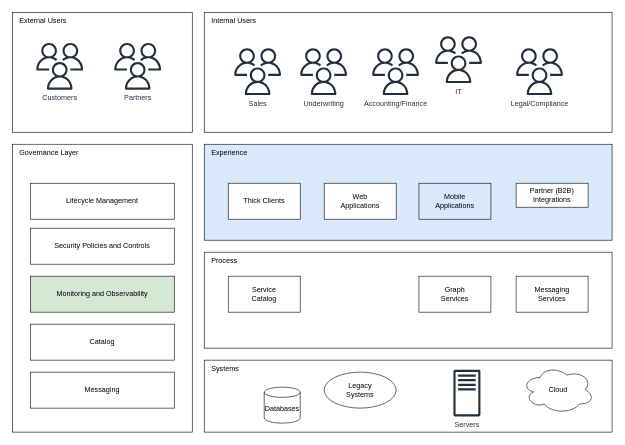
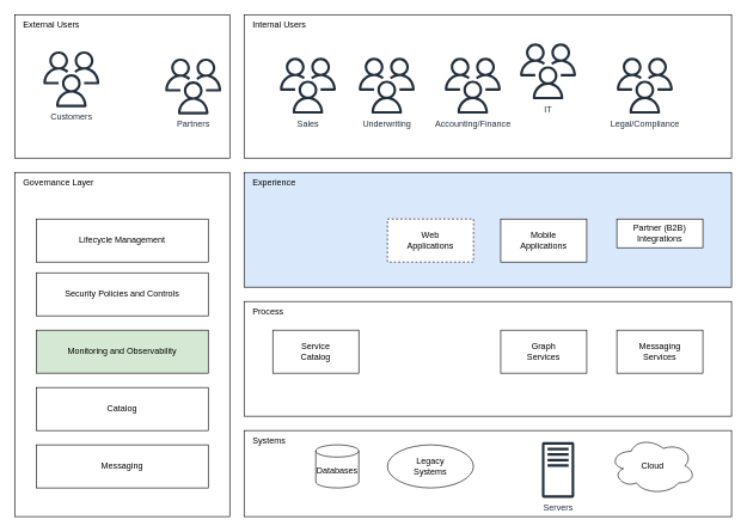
- <mxCell id="11" value="Partners" style="sketch=0;outlineConnect=0;fontColor=#232F3E;gradientColor=none;fillColor=#232F3D;strokeColor=none;dashed=0;verticalLabelPosition=bottom;verticalAlign=top;align=center;html=1;fontSize=12;fontStyle=0;aspect=fixed;pointerEvents=1;shape=mxgraph.aws4.users;strokeWidth=1;" vertex="1" parent="1"><mxGeometry x="190" y="71" width="78" height="78" as="geometry" /></mxCell>
+ <mxCell id="11" value="Partners" style="sketch=0;outlineConnect=0;fontColor=#232F3E;gradientColor=none;fillColor=#232F3D;strokeColor=none;dashed=0;verticalLabelPosition=bottom;verticalAlign=top;align=center;html=1;fontSize=12;fontStyle=0;aspect=fixed;pointerEvents=1;shape=mxgraph.aws4.users;strokeWidth=1;" vertex="1" parent="1"><mxGeometry x="230" y="81" width="78" height="78" as="geometry" /></mxCell>
- <mxCell id="18" value="Thick Clients" style="rounded=0;whiteSpace=wrap;html=1;" vertex="1" parent="1"><mxGeometry x="380" y="305" width="120" height="60" as="geometry" /></mxCell>
- <mxCell id="19" value="Web &lt;br&gt;Applications" style="rounded=0;whiteSpace=wrap;html=1;" vertex="1" parent="1"><mxGeometry x="540" y="305" width="120" height="60" as="geometry" /></mxCell>
+ <mxCell id="19" value="Web &lt;br&gt;Applications" style="rounded=0;whiteSpace=wrap;html=1;dashed=1;" vertex="1" parent="1"><mxGeometry x="540" y="305" width="120" height="60" as="geometry" /></mxCell>
- <mxCell id="20" value="Mobile&lt;br&gt;Applications" style="rounded=0;whiteSpace=wrap;html=1;fillColor=#dae8fc;" vertex="1" parent="1"><mxGeometry x="698" y="305" width="120" height="60" as="geometry" /></mxCell>
+ <mxCell id="20" value="Mobile&lt;br&gt;Applications" style="rounded=0;whiteSpace=wrap;html=1;" vertex="1" parent="1"><mxGeometry x="698" y="305" width="120" height="60" as="geometry" /></mxCell>
- <mxCell id="30" value="Cloud" style="ellipse;shape=cloud;whiteSpace=wrap;html=1;" vertex="1" parent="1"><mxGeometry x="870" y="609" width="120" height="80" as="geometry" /></mxCell>
+ <mxCell id="30" value="Cloud" style="ellipse;shape=cloud;whiteSpace=wrap;html=1;" vertex="1" parent="1"><mxGeometry x="850" y="609" width="120" height="80" as="geometry" /></mxCell>
- <mxCell id="27" value="Databases" style="shape=cylinder3;whiteSpace=wrap;html=1;boundedLbl=1;backgroundOutline=1;size=8.512;" vertex="1" parent="1"><mxGeometry x="440" y="645" width="60" height="60" as="geometry" /></mxCell>
+ <mxCell id="27" value="Databases" style="shape=cylinder3;whiteSpace=wrap;html=1;boundedLbl=1;backgroundOutline=1;size=8.512;" vertex="1" parent="1"><mxGeometry x="440" y="620" width="60" height="60" as="geometry" /></mxCell>
